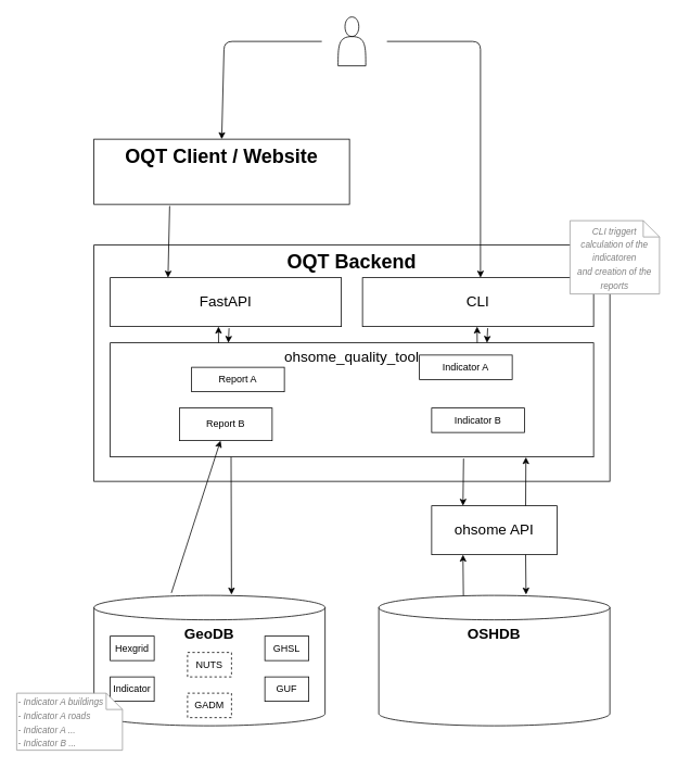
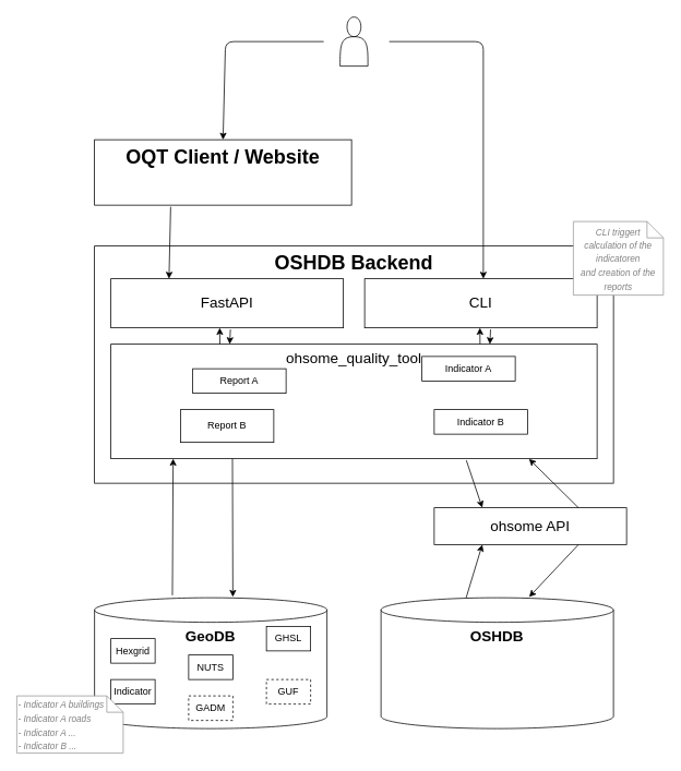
- <mxCell id="5" value="&lt;font style=&quot;font-size: 24px&quot;&gt;&lt;b&gt;&lt;font style=&quot;font-size: 24px&quot;&gt;OQT Backend&lt;/font&gt;&lt;/b&gt;&lt;/font&gt;" style="rounded=0;whiteSpace=wrap;html=1;verticalAlign=top;" parent="1" vertex="1"><mxGeometry x="115" y="300" width="634" height="290" as="geometry" /></mxCell>
+ <mxCell id="5" value="&lt;font style=&quot;font-size: 24px&quot;&gt;&lt;b&gt;&lt;font style=&quot;font-size: 24px&quot;&gt;OSHDB Backend&lt;/font&gt;&lt;/b&gt;&lt;/font&gt;" style="rounded=0;whiteSpace=wrap;html=1;verticalAlign=top;" parent="1" vertex="1"><mxGeometry x="115" y="300" width="634" height="290" as="geometry" /></mxCell>
- <mxCell id="20" value="" style="endArrow=classic;html=1;exitX=0.335;exitY=-0.019;exitDx=0;exitDy=0;exitPerimeter=0;" parent="1" source="3" target="12" edge="1"><mxGeometry width="50" height="50" relative="1" as="geometry"><mxPoint x="235" y="681.44" as="sourcePoint" /><mxPoint x="235.84" y="590" as="targetPoint" /></mxGeometry></mxCell>
+ <mxCell id="20" value="" style="endArrow=classic;html=1;entryX=0.128;entryY=1;entryDx=0;entryDy=0;exitX=0.335;exitY=-0.019;exitDx=0;exitDy=0;exitPerimeter=0;entryPerimeter=0;" parent="1" source="3" target="8" edge="1"><mxGeometry width="50" height="50" relative="1" as="geometry"><mxPoint x="235" y="681.44" as="sourcePoint" /><mxPoint x="235.84" y="590" as="targetPoint" /></mxGeometry></mxCell>
- <mxCell id="4" value="&lt;font style=&quot;font-size: 18px&quot;&gt;ohsome API&lt;br&gt;&lt;/font&gt;" style="rounded=0;whiteSpace=wrap;html=1;" parent="1" vertex="1"><mxGeometry x="530" y="620" width="154" height="60" as="geometry" /></mxCell>
+ <mxCell id="4" value="&lt;font style=&quot;font-size: 18px&quot;&gt;ohsome API&lt;br&gt;&lt;/font&gt;" style="rounded=0;whiteSpace=wrap;html=1;" parent="1" vertex="1"><mxGeometry x="530" y="620" width="235" height="45" as="geometry" /></mxCell>
- <mxCell id="28" value="GHSL" style="rounded=0;whiteSpace=wrap;html=1;" parent="1" vertex="1"><mxGeometry x="325" y="780" width="54" height="30" as="geometry" /></mxCell>
+ <mxCell id="28" value="GHSL" style="rounded=0;whiteSpace=wrap;html=1;" parent="1" vertex="1"><mxGeometry x="325" y="765" width="54" height="30" as="geometry" /></mxCell>
- <mxCell id="29" value="NUTS" style="rounded=0;whiteSpace=wrap;html=1;dashed=1;" parent="1" vertex="1"><mxGeometry x="230" y="800" width="54" height="30" as="geometry" /></mxCell>
+ <mxCell id="29" value="NUTS" style="rounded=0;whiteSpace=wrap;html=1;" parent="1" vertex="1"><mxGeometry x="230" y="800" width="54" height="30" as="geometry" /></mxCell>
- <mxCell id="27" value="GUF" style="rounded=0;whiteSpace=wrap;html=1;" parent="1" vertex="1"><mxGeometry x="325" y="830" width="54" height="30" as="geometry" /></mxCell>
+ <mxCell id="27" value="GUF" style="rounded=0;whiteSpace=wrap;html=1;dashed=1;" parent="1" vertex="1"><mxGeometry x="325" y="830" width="54" height="30" as="geometry" /></mxCell>
